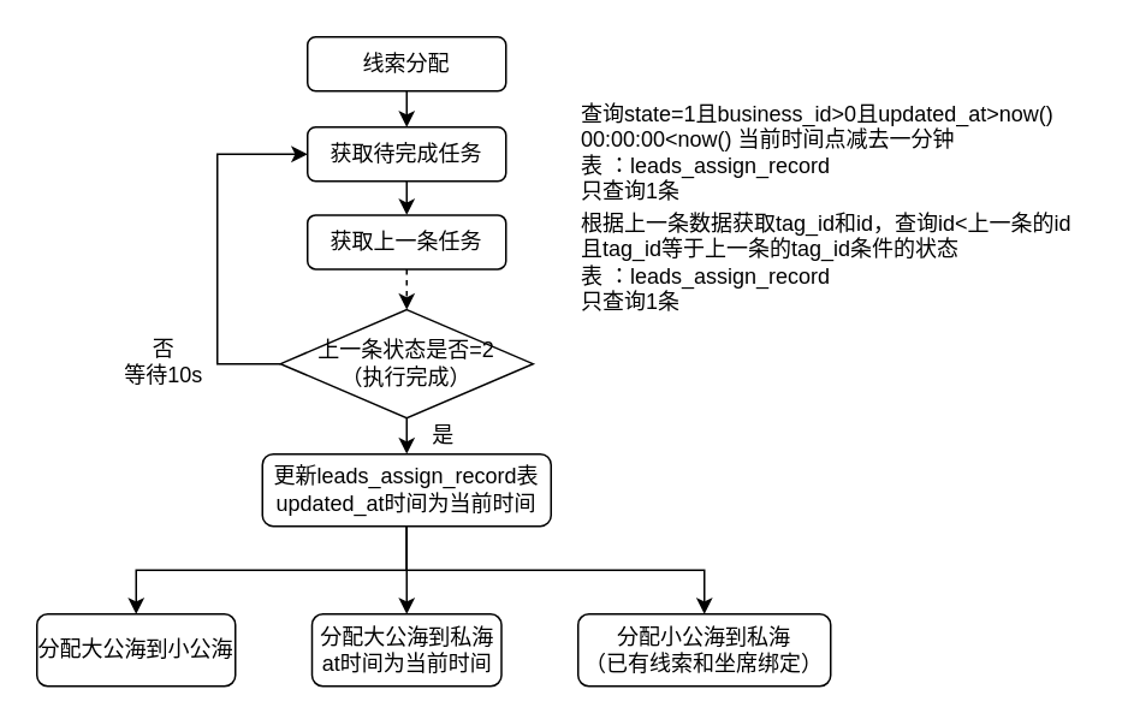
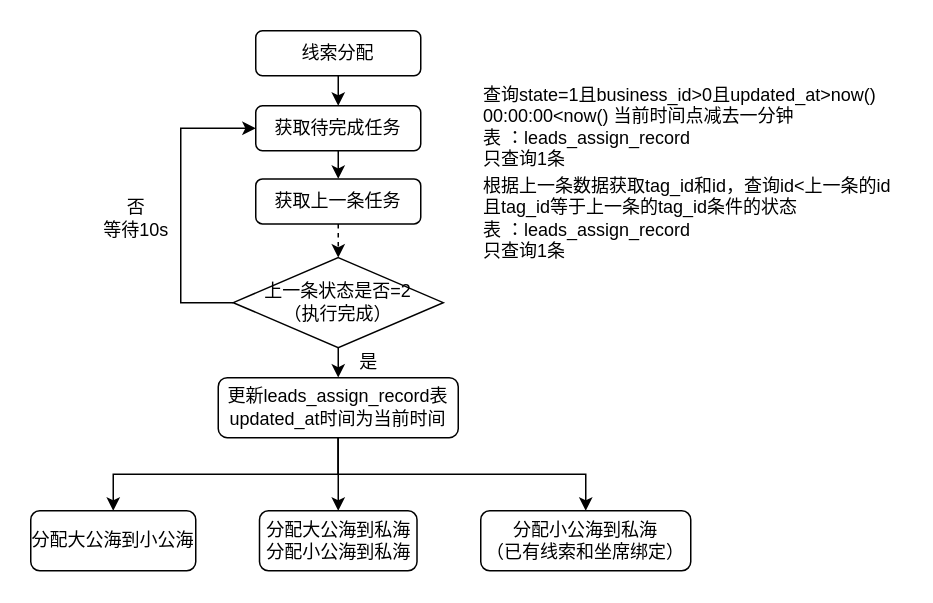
- <mxCell id="14" value="否&lt;br&gt;等待10s" style="text;html=1;align=center;verticalAlign=middle;resizable=0;points=[];autosize=1;" parent="1" vertex="1"><mxGeometry x="60" y="185" width="60" height="30" as="geometry" /></mxCell>
+ <mxCell id="14" value="否&lt;br&gt;等待10s" style="text;html=1;align=center;verticalAlign=middle;resizable=0;points=[];autosize=1;" parent="1" vertex="1"><mxGeometry x="60" y="130" width="60" height="30" as="geometry" /></mxCell>
- <mxCell id="21" value="分配大公海到私海&lt;br&gt;at时间为当前时间" style="rounded=1;whiteSpace=wrap;html=1;" parent="1" vertex="1"><mxGeometry x="172.5" y="340" width="105" height="40" as="geometry" /></mxCell>
+ <mxCell id="21" value="分配大公海到私海&lt;br&gt;分配小公海到私海" style="rounded=1;whiteSpace=wrap;html=1;" parent="1" vertex="1"><mxGeometry x="172.5" y="340" width="105" height="40" as="geometry" /></mxCell>
